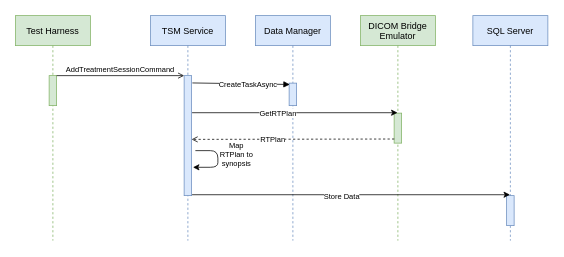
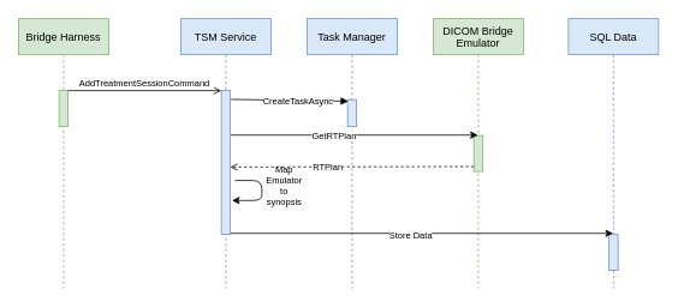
- <mxCell id="2" value="Test Harness" style="shape=umlLifeline;perimeter=lifelinePerimeter;container=1;collapsible=0;recursiveResize=0;rounded=0;shadow=0;strokeWidth=1;fillColor=#d5e8d4;strokeColor=#82b366;" parent="1" vertex="1"><mxGeometry x="20" y="20" width="100" height="300" as="geometry" /></mxCell>
+ <mxCell id="2" value="Bridge Harness" style="shape=umlLifeline;perimeter=lifelinePerimeter;container=1;collapsible=0;recursiveResize=0;rounded=0;shadow=0;strokeWidth=1;fillColor=#d5e8d4;strokeColor=#82b366;" parent="1" vertex="1"><mxGeometry x="20" y="20" width="100" height="300" as="geometry" /></mxCell>
- <mxCell id="8" value="Data Manager" style="shape=umlLifeline;perimeter=lifelinePerimeter;container=1;collapsible=0;recursiveResize=0;rounded=0;shadow=0;strokeWidth=1;fillColor=#dae8fc;strokeColor=#6c8ebf;" parent="1" vertex="1"><mxGeometry x="340" y="20" width="100" height="300" as="geometry" /></mxCell>
+ <mxCell id="8" value="Task Manager" style="shape=umlLifeline;perimeter=lifelinePerimeter;container=1;collapsible=0;recursiveResize=0;rounded=0;shadow=0;strokeWidth=1;fillColor=#dae8fc;strokeColor=#6c8ebf;" parent="1" vertex="1"><mxGeometry x="340" y="20" width="100" height="300" as="geometry" /></mxCell>
- <mxCell id="19" value="SQL Server" style="shape=umlLifeline;perimeter=lifelinePerimeter;container=1;collapsible=0;recursiveResize=0;rounded=0;shadow=0;strokeWidth=1;fillColor=#dae8fc;strokeColor=#6c8ebf;" parent="1" vertex="1"><mxGeometry x="630" y="20" width="100" height="300" as="geometry" /></mxCell>
+ <mxCell id="19" value="SQL Data" style="shape=umlLifeline;perimeter=lifelinePerimeter;container=1;collapsible=0;recursiveResize=0;rounded=0;shadow=0;strokeWidth=1;fillColor=#dae8fc;strokeColor=#6c8ebf;" parent="1" vertex="1"><mxGeometry x="630" y="20" width="100" height="300" as="geometry" /></mxCell>
- <mxCell id="18" value="Map RTPlan to synopsis" style="text;html=1;strokeColor=none;fillColor=none;align=center;verticalAlign=middle;whiteSpace=wrap;rounded=0;fontSize=10;" parent="1" vertex="1"><mxGeometry x="290" y="190" width="50" height="30" as="geometry" /></mxCell>
+ <mxCell id="18" value="Map Emulator to synopsis" style="text;html=1;strokeColor=none;fillColor=none;align=center;verticalAlign=middle;whiteSpace=wrap;rounded=0;fontSize=10;" parent="1" vertex="1"><mxGeometry x="290" y="190" width="50" height="30" as="geometry" /></mxCell>
